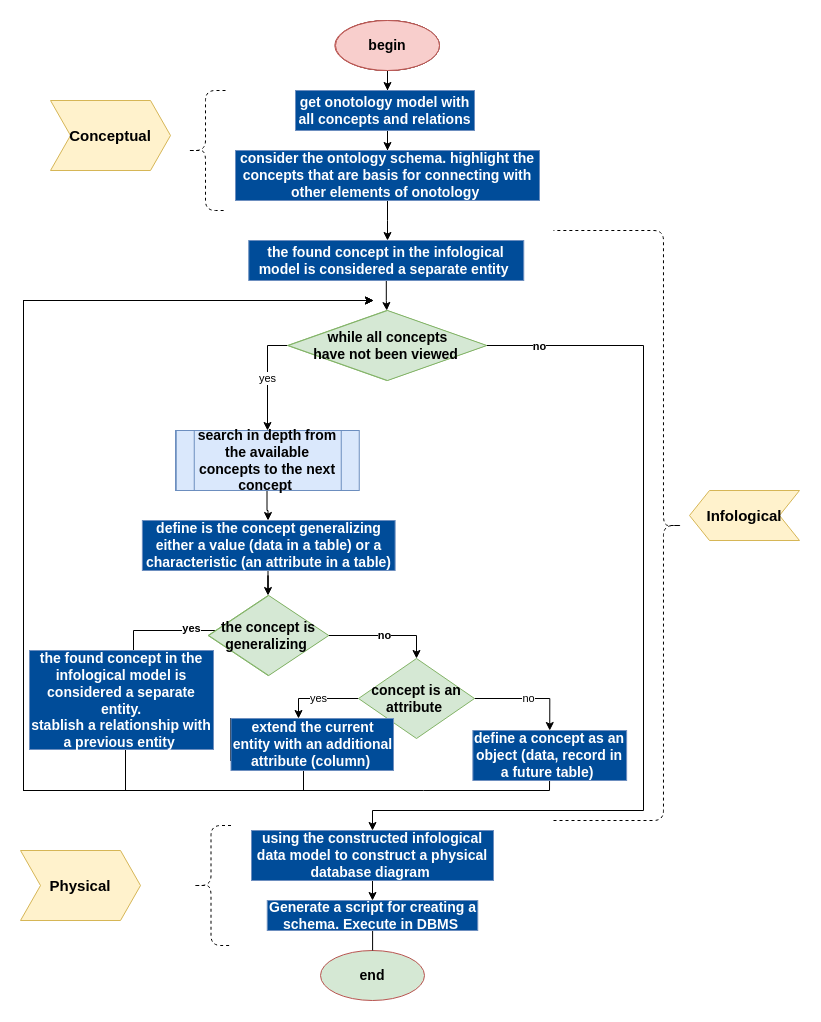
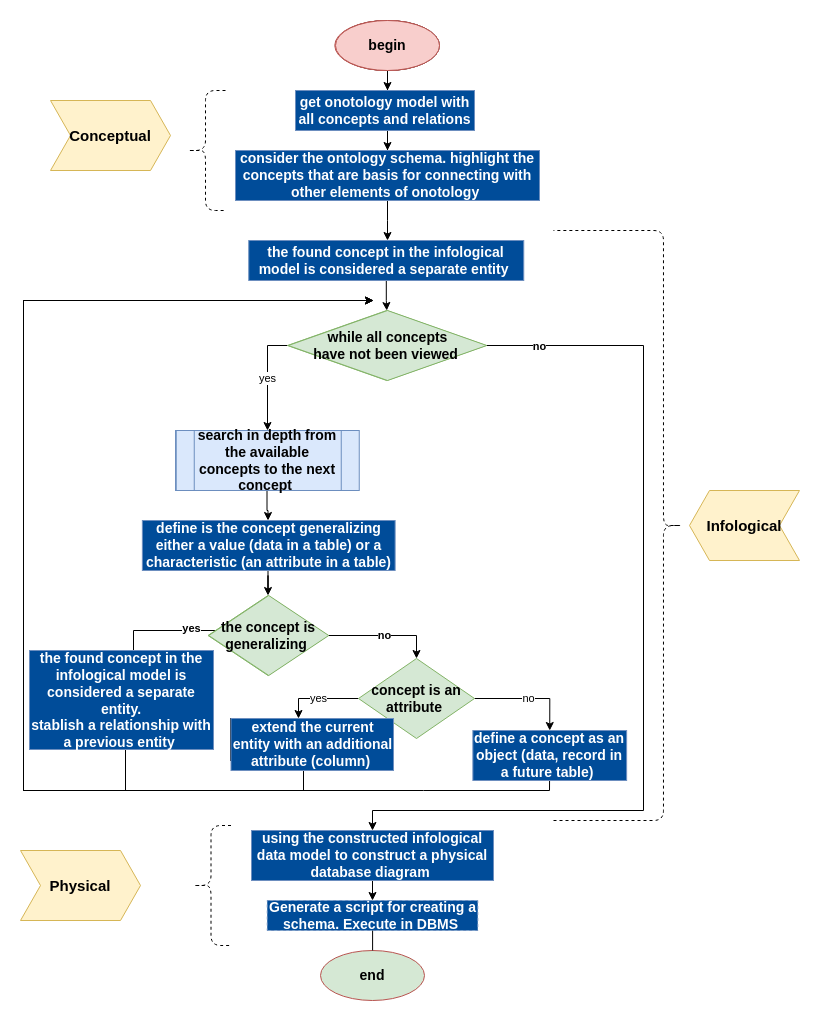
- <mxCell id="50" value="Infological" style="shape=step;perimeter=stepPerimeter;whiteSpace=wrap;html=1;fixedSize=1;fillColor=#fff2cc;direction=west;strokeColor=#d6b656;fontStyle=1;fontSize=15;" parent="1" vertex="1"><mxGeometry x="689" y="490" width="110" height="50" as="geometry" /></mxCell>
+ <mxCell id="50" value="Infological" style="shape=step;perimeter=stepPerimeter;whiteSpace=wrap;html=1;fixedSize=1;fillColor=#fff2cc;direction=west;strokeColor=#d6b656;fontStyle=1;fontSize=15;" parent="1" vertex="1"><mxGeometry x="689" y="490" width="110" height="70" as="geometry" /></mxCell>
- <mxCell id="32" value="Generate a script for creating a schema. Execute in DBMS&amp;nbsp;" style="rounded=0;whiteSpace=wrap;html=1;strokeColor=#6c8ebf;fillColor=#004C99;fontColor=#FFFFFF;fontStyle=1;fontSize=14;" parent="1" vertex="1"><mxGeometry x="266.75" y="900" width="210.5" height="30" as="geometry" /></mxCell>
+ <mxCell id="32" value="Generate a script for creating a schema. Execute in DBMS&amp;nbsp;" style="rounded=0;whiteSpace=wrap;html=1;strokeColor=#6c8ebf;fillColor=#004C99;fontColor=#FFFFFF;fontStyle=1;fontSize=14;dashed=1;" parent="1" vertex="1"><mxGeometry x="266.75" y="900" width="210.5" height="30" as="geometry" /></mxCell>
